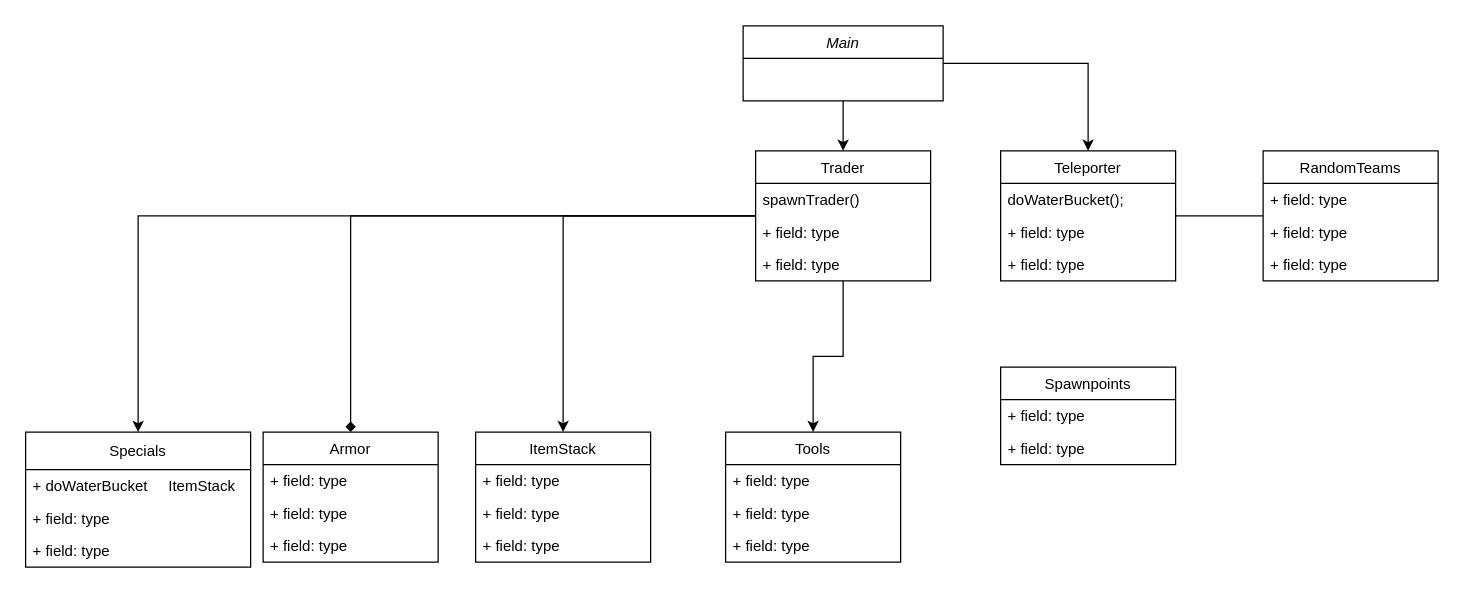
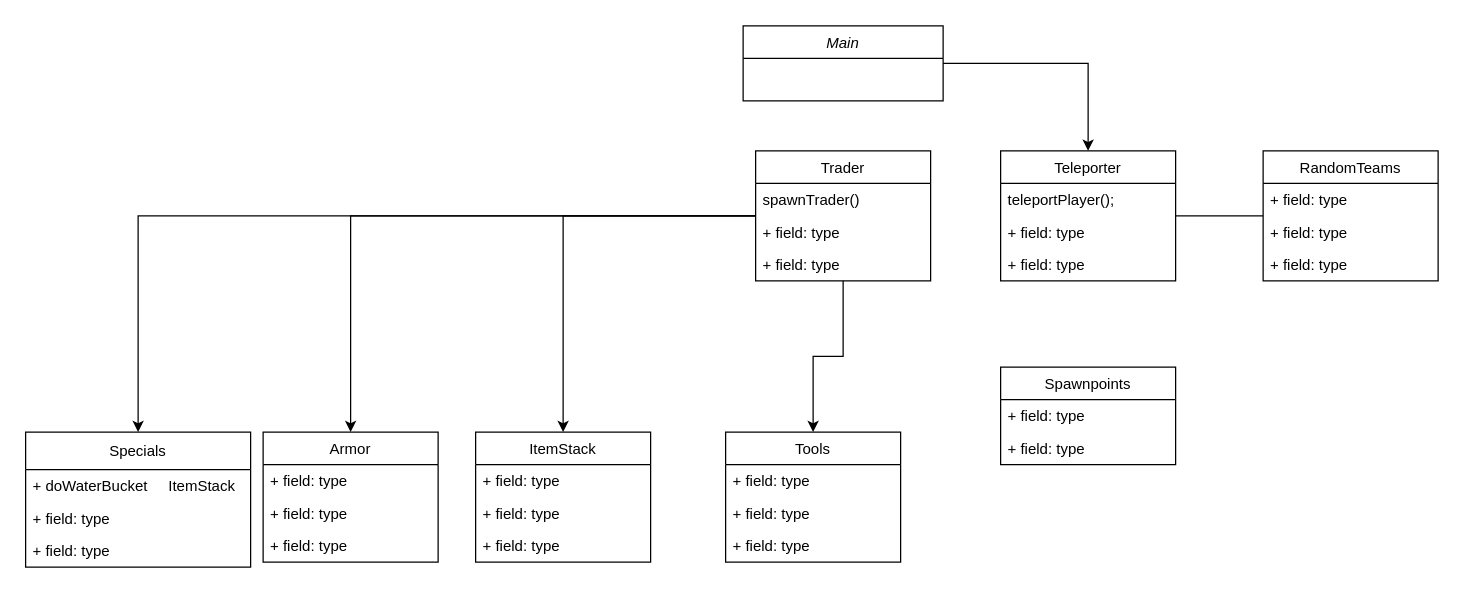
- <mxCell id="2" style="edgeStyle=orthogonalEdgeStyle;rounded=0;orthogonalLoop=1;jettySize=auto;html=1;" parent="1" source="4" target="9" edge="1"><mxGeometry relative="1" as="geometry" /></mxCell>
- <mxCell id="15" value="doWaterBucket();" style="text;strokeColor=none;fillColor=none;align=left;verticalAlign=top;spacingLeft=4;spacingRight=4;overflow=hidden;rotatable=0;points=[[0,0.5],[1,0.5]];portConstraint=eastwest;" parent="14" vertex="1"><mxGeometry y="26" width="140" height="26" as="geometry" /></mxCell>
+ <mxCell id="15" value="teleportPlayer();" style="text;strokeColor=none;fillColor=none;align=left;verticalAlign=top;spacingLeft=4;spacingRight=4;overflow=hidden;rotatable=0;points=[[0,0.5],[1,0.5]];portConstraint=eastwest;" parent="14" vertex="1"><mxGeometry y="26" width="140" height="26" as="geometry" /></mxCell>
- <mxCell id="7" style="edgeStyle=orthogonalEdgeStyle;rounded=0;orthogonalLoop=1;jettySize=auto;html=1;endArrow=diamond;" parent="1" source="9" target="25" edge="1"><mxGeometry relative="1" as="geometry" /></mxCell>
+ <mxCell id="7" style="edgeStyle=orthogonalEdgeStyle;rounded=0;orthogonalLoop=1;jettySize=auto;html=1;" parent="1" source="9" target="25" edge="1"><mxGeometry relative="1" as="geometry" /></mxCell>
